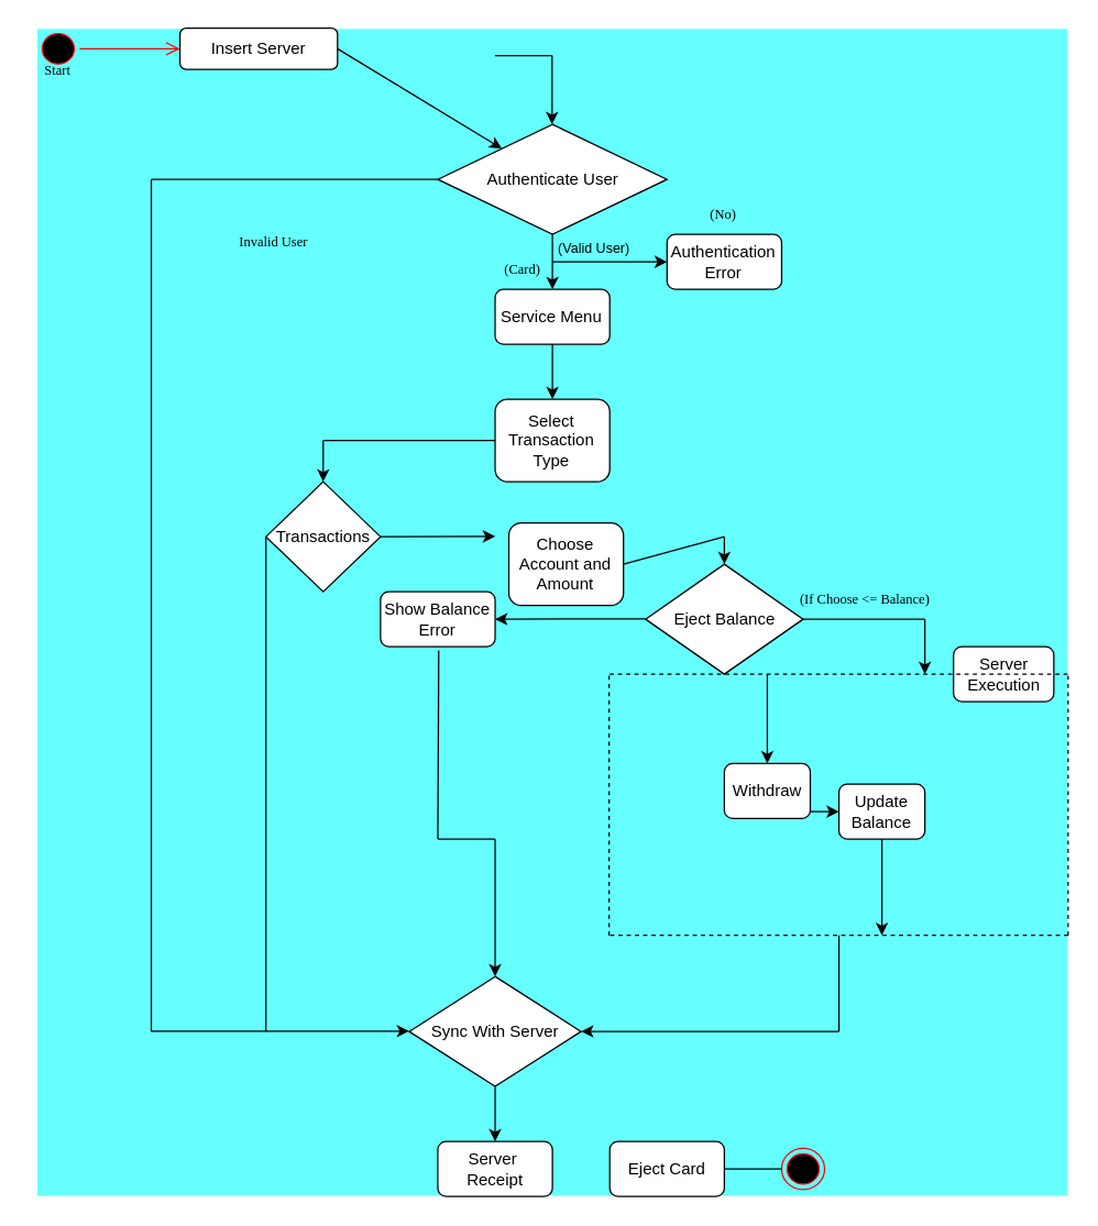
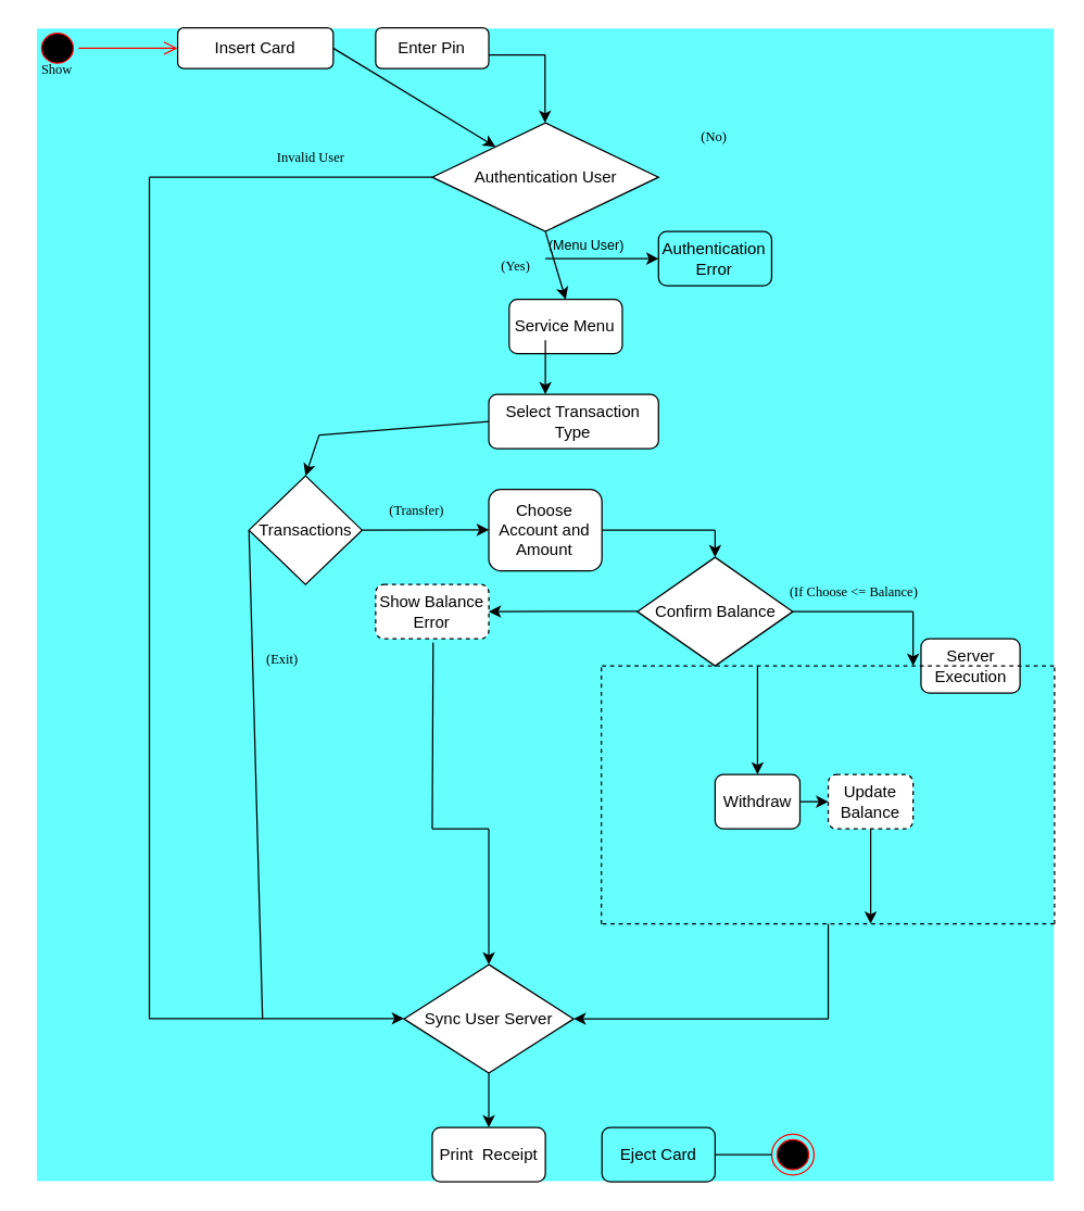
- <mxCell id="6" value="Insert Server" style="rounded=1;whiteSpace=wrap;html=1;container=0;" parent="2" vertex="1"><mxGeometry x="104.167" width="114.583" height="30" as="geometry" /></mxCell>
+ <mxCell id="6" value="Insert Card" style="rounded=1;whiteSpace=wrap;html=1;container=0;" parent="2" vertex="1"><mxGeometry x="104.167" width="114.583" height="30" as="geometry" /></mxCell>
+ <mxCell id="7" value="Enter Pin" style="rounded=1;whiteSpace=wrap;html=1;container=0;" parent="2" vertex="1"><mxGeometry x="250.0" width="83.333" height="30" as="geometry" /></mxCell>
- <mxCell id="53" value="Start" style="text;html=1;align=center;verticalAlign=middle;resizable=0;points=[];autosize=1;strokeColor=none;fillColor=none;fontSize=10;fontFamily=Times New Roman;" parent="2" vertex="1"><mxGeometry x="-5.208" y="15" width="40" height="30" as="geometry" /></mxCell>
+ <mxCell id="53" value="Show" style="text;html=1;align=center;verticalAlign=middle;resizable=0;points=[];autosize=1;strokeColor=none;fillColor=none;fontSize=10;fontFamily=Times New Roman;" parent="2" vertex="1"><mxGeometry x="-5.208" y="15" width="40" height="30" as="geometry" /></mxCell>
- <mxCell id="10" value="Authenticate User" style="rhombus;whiteSpace=wrap;html=1;fontSize=12;container=0;" parent="2" vertex="1"><mxGeometry x="291.667" y="70" width="166.667" height="80" as="geometry" /></mxCell>
+ <mxCell id="10" value="Authentication User" style="rhombus;whiteSpace=wrap;html=1;fontSize=12;container=0;" parent="2" vertex="1"><mxGeometry x="291.667" y="70" width="166.667" height="80" as="geometry" /></mxCell>
- <mxCell id="59" value="(No)" style="text;html=1;align=center;verticalAlign=middle;resizable=0;points=[];autosize=1;strokeColor=none;fillColor=none;fontSize=10;fontFamily=Times New Roman;" parent="2" vertex="1"><mxGeometry x="479.167" y="120" width="40" height="30" as="geometry" /></mxCell>
+ <mxCell id="59" value="(No)" style="text;html=1;align=center;verticalAlign=middle;resizable=0;points=[];autosize=1;strokeColor=none;fillColor=none;fontSize=10;fontFamily=Times New Roman;" parent="2" vertex="1"><mxGeometry x="479.167" y="65" width="40" height="30" as="geometry" /></mxCell>
- <mxCell id="61" value="Invalid User" style="text;html=1;align=center;verticalAlign=middle;resizable=0;points=[];autosize=1;strokeColor=none;fillColor=none;fontSize=10;fontFamily=Times New Roman;" parent="2" vertex="1"><mxGeometry x="136.667" y="140" width="70" height="30" as="geometry" /></mxCell>
+ <mxCell id="61" value="Invalid User" style="text;html=1;align=center;verticalAlign=middle;resizable=0;points=[];autosize=1;strokeColor=none;fillColor=none;fontSize=10;fontFamily=Times New Roman;" parent="2" vertex="1"><mxGeometry x="166.667" y="80" width="70" height="30" as="geometry" /></mxCell>
- <mxCell id="52" value="&lt;font size=&quot;1&quot;&gt;(Valid User)&lt;/font&gt;" style="text;html=1;align=center;verticalAlign=middle;resizable=0;points=[];autosize=1;strokeColor=none;fillColor=none;fontSize=12;" parent="2" vertex="1"><mxGeometry x="364.583" y="145" width="80" height="30" as="geometry" /></mxCell>
+ <mxCell id="52" value="&lt;font size=&quot;1&quot;&gt;(Menu User)&lt;/font&gt;" style="text;html=1;align=center;verticalAlign=middle;resizable=0;points=[];autosize=1;strokeColor=none;fillColor=none;fontSize=12;" parent="2" vertex="1"><mxGeometry x="364.583" y="145" width="80" height="30" as="geometry" /></mxCell>
- <mxCell id="14" value="Authentication Error" style="rounded=1;whiteSpace=wrap;html=1;container=0;" parent="2" vertex="1"><mxGeometry x="458.333" y="150" width="83.333" height="40" as="geometry" /></mxCell>
+ <mxCell id="14" value="Authentication Error" style="rounded=1;whiteSpace=wrap;html=1;container=0;fillColor=#66ffff;" parent="2" vertex="1"><mxGeometry x="458.333" y="150" width="83.333" height="40" as="geometry" /></mxCell>
- <mxCell id="60" value="(Card)" style="text;html=1;align=center;verticalAlign=middle;resizable=0;points=[];autosize=1;strokeColor=none;fillColor=none;fontSize=10;fontFamily=Times New Roman;" parent="2" vertex="1"><mxGeometry x="333.333" y="160" width="40" height="30" as="geometry" /></mxCell>
+ <mxCell id="60" value="(Yes)" style="text;html=1;align=center;verticalAlign=middle;resizable=0;points=[];autosize=1;strokeColor=none;fillColor=none;fontSize=10;fontFamily=Times New Roman;" parent="2" vertex="1"><mxGeometry x="333.333" y="160" width="40" height="30" as="geometry" /></mxCell>
- <mxCell id="13" value="Service Menu" style="rounded=1;whiteSpace=wrap;html=1;container=0;" parent="2" vertex="1"><mxGeometry x="333.333" y="190" width="83.333" height="40" as="geometry" /></mxCell>
+ <mxCell id="13" value="Service Menu" style="rounded=1;whiteSpace=wrap;html=1;container=0;" parent="2" vertex="1"><mxGeometry x="348.333" y="200" width="83.333" height="40" as="geometry" /></mxCell>
- <mxCell id="15" value="Select Transaction Type" style="rounded=1;whiteSpace=wrap;html=1;container=0;" parent="2" vertex="1"><mxGeometry x="333.333" y="270" width="83.333" height="60" as="geometry" /></mxCell>
+ <mxCell id="15" value="Select Transaction Type" style="rounded=1;whiteSpace=wrap;html=1;container=0;" parent="2" vertex="1"><mxGeometry x="333.333" y="270" width="125" height="40" as="geometry" /></mxCell>
+ <mxCell id="55" value="(Transfer)" style="text;html=1;align=center;verticalAlign=middle;resizable=0;points=[];autosize=1;strokeColor=none;fillColor=none;fontSize=10;fontFamily=Times New Roman;" parent="2" vertex="1"><mxGeometry x="250.0" y="340" width="60" height="30" as="geometry" /></mxCell>
- <mxCell id="16" value="Transactions" style="rhombus;whiteSpace=wrap;html=1;fontSize=12;container=0;" parent="2" vertex="1"><mxGeometry x="166.667" y="330" width="83.333" height="80" as="geometry" /></mxCell>
+ <mxCell id="16" value="Transactions" style="rhombus;whiteSpace=wrap;html=1;fontSize=12;container=0;" parent="2" vertex="1"><mxGeometry x="156.667" y="330" width="83.333" height="80" as="geometry" /></mxCell>
- <mxCell id="17" value="Choose Account and Amount" style="rounded=1;whiteSpace=wrap;html=1;container=0;" parent="2" vertex="1"><mxGeometry x="343.333" y="360" width="83.333" height="60" as="geometry" /></mxCell>
+ <mxCell id="17" value="Choose Account and Amount" style="rounded=1;whiteSpace=wrap;html=1;container=0;" parent="2" vertex="1"><mxGeometry x="333.333" y="340" width="83.333" height="60" as="geometry" /></mxCell>
- <mxCell id="20" value="Show Balance Error" style="rounded=1;whiteSpace=wrap;html=1;container=0;" parent="2" vertex="1"><mxGeometry x="250.0" y="410" width="83.333" height="40" as="geometry" /></mxCell>
+ <mxCell id="20" value="Show Balance Error" style="rounded=1;whiteSpace=wrap;html=1;container=0;dashed=1;" parent="2" vertex="1"><mxGeometry x="250.0" y="410" width="83.333" height="40" as="geometry" /></mxCell>
- <mxCell id="18" value="Eject Balance" style="rhombus;whiteSpace=wrap;html=1;fontSize=12;container=0;" parent="2" vertex="1"><mxGeometry x="442.708" y="390" width="114.583" height="80" as="geometry" /></mxCell>
+ <mxCell id="18" value="Confirm Balance" style="rhombus;whiteSpace=wrap;html=1;fontSize=12;container=0;" parent="2" vertex="1"><mxGeometry x="442.708" y="390" width="114.583" height="80" as="geometry" /></mxCell>
+ <mxCell id="54" value="(Exit)" style="text;html=1;align=center;verticalAlign=middle;resizable=0;points=[];autosize=1;strokeColor=none;fillColor=none;fontSize=10;fontFamily=Times New Roman;" parent="2" vertex="1"><mxGeometry x="156.25" y="450" width="50" height="30" as="geometry" /></mxCell>
- <mxCell id="19" value="Server Execution" style="rounded=1;whiteSpace=wrap;html=1;container=0;" parent="2" vertex="1"><mxGeometry x="666.667" y="450" width="72.917" height="40" as="geometry" /></mxCell>
+ <mxCell id="19" value="Server Execution" style="rounded=1;whiteSpace=wrap;html=1;container=0;" parent="2" vertex="1"><mxGeometry x="651.667" y="450" width="72.917" height="40" as="geometry" /></mxCell>
- <mxCell id="22" value="Withdraw" style="rounded=1;whiteSpace=wrap;html=1;container=0;" parent="2" vertex="1"><mxGeometry x="500.0" y="535" width="62.5" height="40" as="geometry" /></mxCell>
+ <mxCell id="22" value="Withdraw" style="rounded=1;whiteSpace=wrap;html=1;container=0;" parent="2" vertex="1"><mxGeometry x="500.0" y="550" width="62.5" height="40" as="geometry" /></mxCell>
- <mxCell id="23" value="Update Balance" style="rounded=1;whiteSpace=wrap;html=1;container=0;" parent="2" vertex="1"><mxGeometry x="583.333" y="550" width="62.5" height="40" as="geometry" /></mxCell>
+ <mxCell id="23" value="Update Balance" style="rounded=1;whiteSpace=wrap;html=1;container=0;dashed=1;" parent="2" vertex="1"><mxGeometry x="583.333" y="550" width="62.5" height="40" as="geometry" /></mxCell>
- <mxCell id="21" value="Sync With Server" style="rhombus;whiteSpace=wrap;html=1;fontSize=12;container=0;" parent="2" vertex="1"><mxGeometry x="270.833" y="690" width="125.0" height="80" as="geometry" /></mxCell>
+ <mxCell id="21" value="Sync User Server" style="rhombus;whiteSpace=wrap;html=1;fontSize=12;container=0;" parent="2" vertex="1"><mxGeometry x="270.833" y="690" width="125.0" height="80" as="geometry" /></mxCell>
- <mxCell id="48" value="Server&amp;nbsp; Receipt" style="rounded=1;whiteSpace=wrap;html=1;container=0;" parent="2" vertex="1"><mxGeometry x="291.667" y="810" width="83.333" height="40" as="geometry" /></mxCell>
+ <mxCell id="48" value="Print&amp;nbsp; Receipt" style="rounded=1;whiteSpace=wrap;html=1;container=0;" parent="2" vertex="1"><mxGeometry x="291.667" y="810" width="83.333" height="40" as="geometry" /></mxCell>
- <mxCell id="44" value="Eject Card" style="rounded=1;whiteSpace=wrap;html=1;container=0;" parent="2" vertex="1"><mxGeometry x="416.667" y="810" width="83.333" height="40" as="geometry" /></mxCell>
+ <mxCell id="44" value="Eject Card" style="rounded=1;whiteSpace=wrap;html=1;container=0;fillColor=#66ffff;" parent="2" vertex="1"><mxGeometry x="416.667" y="810" width="83.333" height="40" as="geometry" /></mxCell>
